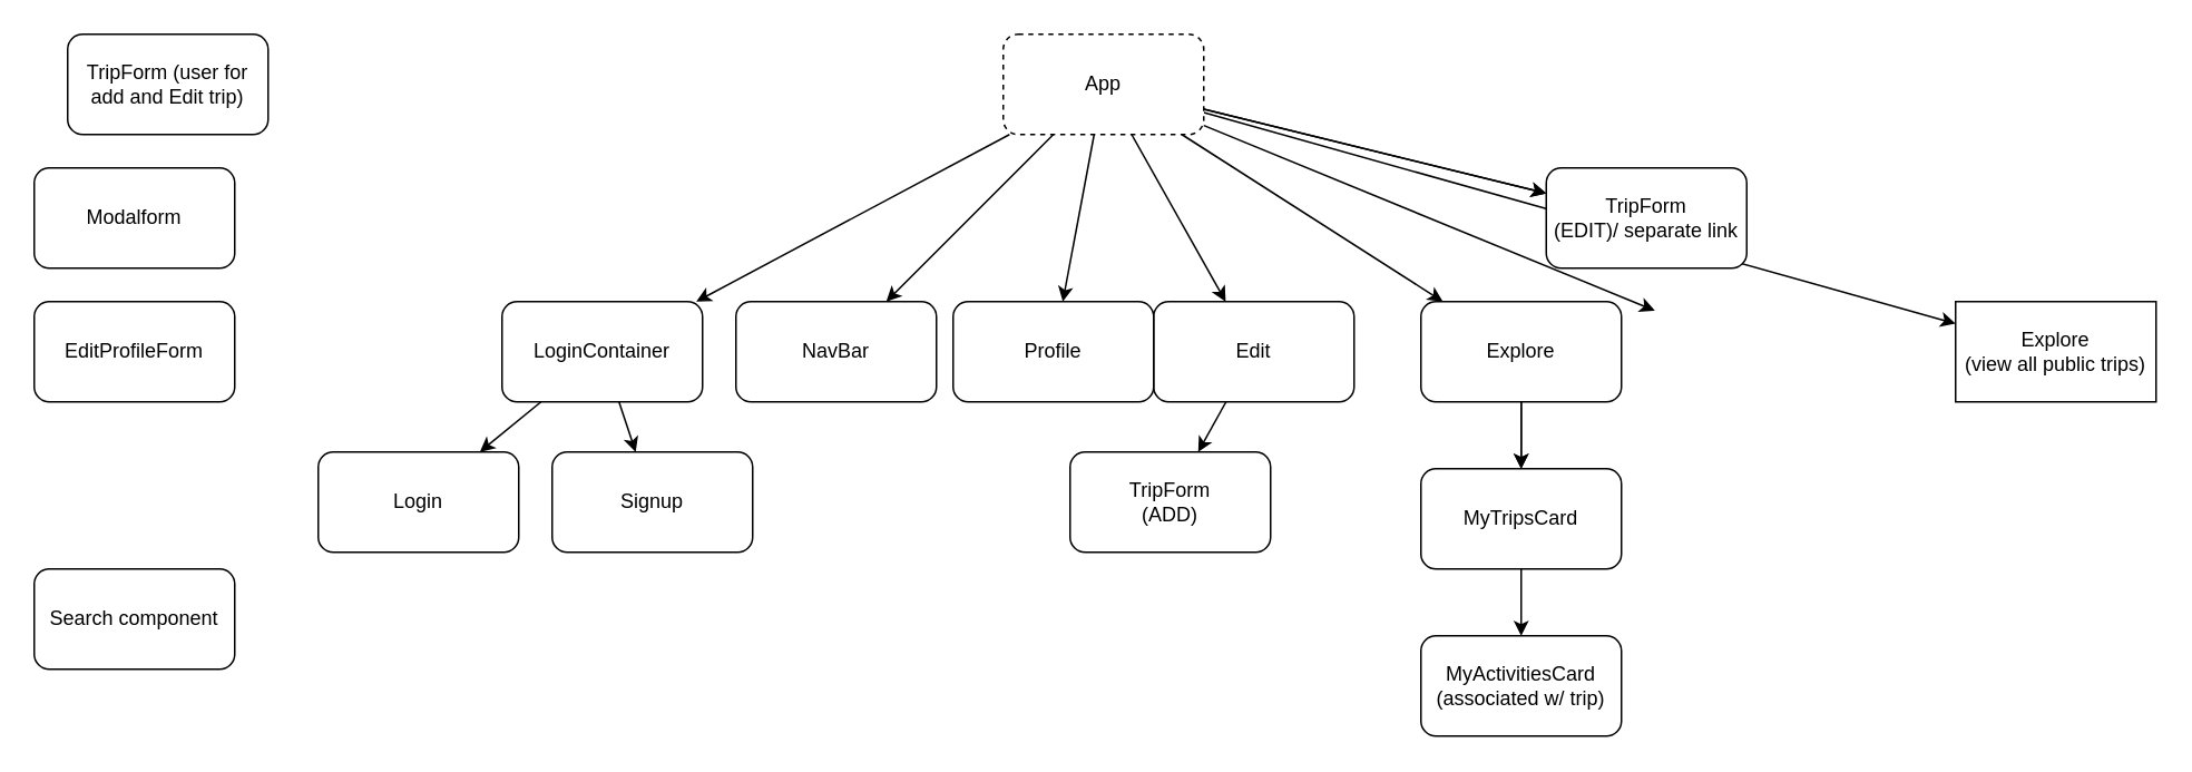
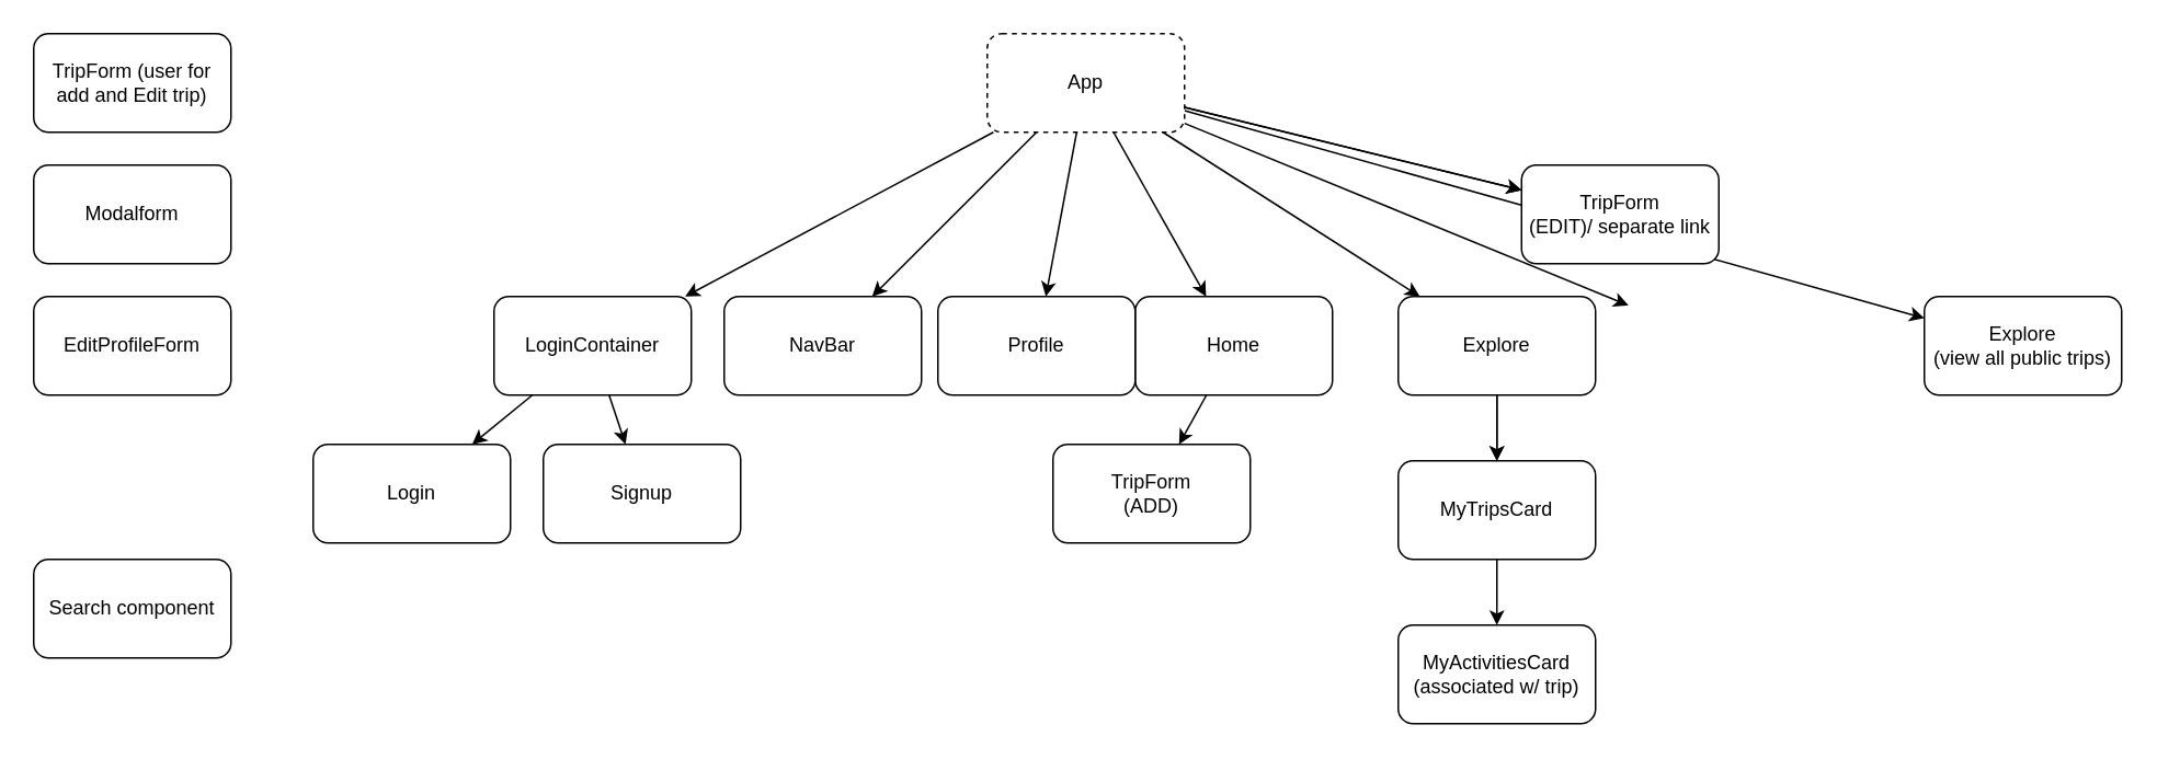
- <mxCell id="22" value="TripForm (user for add and Edit trip)" style="rounded=1;whiteSpace=wrap;html=1;" parent="1" vertex="1"><mxGeometry x="40" y="20" width="120" height="60" as="geometry" /></mxCell>
+ <mxCell id="22" value="TripForm (user for add and Edit trip)" style="rounded=1;whiteSpace=wrap;html=1;" parent="1" vertex="1"><mxGeometry x="20" y="20" width="120" height="60" as="geometry" /></mxCell>
- <mxCell id="13" value="Edit" style="rounded=1;whiteSpace=wrap;html=1;" parent="1" vertex="1"><mxGeometry x="690" y="180" width="120" height="60" as="geometry" /></mxCell>
+ <mxCell id="13" value="Home" style="rounded=1;whiteSpace=wrap;html=1;" parent="1" vertex="1"><mxGeometry x="690" y="180" width="120" height="60" as="geometry" /></mxCell>
- <mxCell id="32" value="Explore&lt;br&gt;(view all public trips)" style="whiteSpace=wrap;html=1;rounded=0;" parent="1" vertex="1"><mxGeometry x="1170" y="180" width="120" height="60" as="geometry" /></mxCell>
+ <mxCell id="32" value="Explore&lt;br&gt;(view all public trips)" style="rounded=1;whiteSpace=wrap;html=1;" parent="1" vertex="1"><mxGeometry x="1170" y="180" width="120" height="60" as="geometry" /></mxCell>
